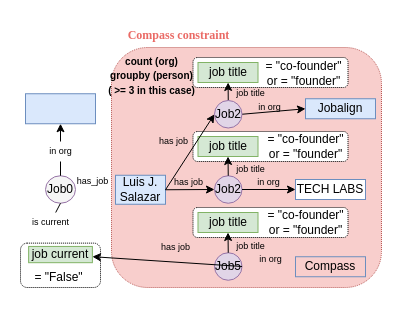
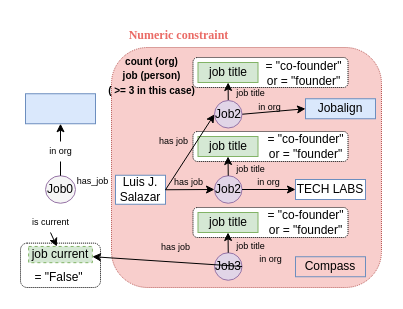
- <mxCell id="51" value="&lt;font color=&quot;#ea6b66&quot; face=&quot;Times New Roman&quot;&gt;&lt;b&gt;Compass constraint&lt;/b&gt;&lt;/font&gt;" style="text;html=1;strokeColor=none;fillColor=none;align=center;verticalAlign=middle;whiteSpace=wrap;rounded=0;" vertex="1" parent="1"><mxGeometry x="120.5" y="20" width="114.5" height="30" as="geometry" /></mxCell>
+ <mxCell id="51" value="&lt;font color=&quot;#ea6b66&quot; face=&quot;Times New Roman&quot;&gt;&lt;b&gt;Numeric constraint&lt;/b&gt;&lt;/font&gt;" style="text;html=1;strokeColor=none;fillColor=none;align=center;verticalAlign=middle;whiteSpace=wrap;rounded=0;" vertex="1" parent="1"><mxGeometry x="120.5" y="20" width="114.5" height="30" as="geometry" /></mxCell>
- <mxCell id="31" value="&lt;font style=&quot;font-size: 10px;&quot;&gt;&lt;b&gt;count (org)&lt;br&gt;groupby (person)&lt;br&gt;( &amp;gt;= 3 in this case)&lt;/b&gt;&lt;/font&gt;" style="text;html=1;align=center;verticalAlign=middle;resizable=0;points=[];autosize=1;strokeColor=none;fillColor=none;fontSize=12;" parent="1" vertex="1"><mxGeometry x="95.5" y="45" width="110" height="60" as="geometry" /></mxCell>
+ <mxCell id="31" value="&lt;font style=&quot;font-size: 10px;&quot;&gt;&lt;b&gt;count (org)&lt;br&gt;job (person)&lt;br&gt;( &amp;gt;= 3 in this case)&lt;/b&gt;&lt;/font&gt;" style="text;html=1;align=center;verticalAlign=middle;resizable=0;points=[];autosize=1;strokeColor=none;fillColor=none;fontSize=12;" parent="1" vertex="1"><mxGeometry x="95.5" y="45" width="110" height="60" as="geometry" /></mxCell>
- <mxCell id="32" value="&lt;font style=&quot;font-size: 12px;&quot;&gt;Luis J.&lt;br&gt;Salazar&lt;/font&gt;" style="rounded=0;whiteSpace=wrap;html=1;fillColor=#dae8fc;strokeColor=#6c8ebf;" parent="1" vertex="1"><mxGeometry x="115" y="174.75" width="50" height="29" as="geometry" /></mxCell>
+ <mxCell id="32" value="&lt;font style=&quot;font-size: 12px;&quot;&gt;Luis J.&lt;br&gt;Salazar&lt;/font&gt;" style="rounded=0;whiteSpace=wrap;html=1;fillColor=#ffffff;strokeColor=#6c8ebf;" parent="1" vertex="1"><mxGeometry x="115" y="174.75" width="50" height="29" as="geometry" /></mxCell>
- <mxCell id="50" value="" style="endArrow=none;html=1;rounded=0;fontSize=12;exitX=0.5;exitY=1;exitDx=0;exitDy=0;" parent="1" source="10" target="49" edge="1"><mxGeometry width="50" height="50" relative="1" as="geometry"><mxPoint x="60" y="202.75" as="sourcePoint" /><mxPoint x="60.004" y="245.94" as="targetPoint" /></mxGeometry></mxCell>
+ <mxCell id="37" value="" style="endArrow=classic;html=1;rounded=0;fontSize=12;exitX=0.5;exitY=1;exitDx=0;exitDy=0;startArrow=none;" parent="1" source="49" target="8" edge="1"><mxGeometry width="50" height="50" relative="1" as="geometry"><mxPoint x="135" y="207" as="sourcePoint" /><mxPoint x="185" y="157" as="targetPoint" /></mxGeometry></mxCell>
- <mxCell id="8" value="&lt;font style=&quot;font-size: 12px;&quot;&gt;job current&lt;/font&gt;" style="rounded=0;whiteSpace=wrap;html=1;fontSize=10;strokeWidth=1;fillColor=#d5e8d4;strokeColor=#82b366;" parent="1" vertex="1"><mxGeometry x="28.13" y="245.94" width="63.75" height="16.25" as="geometry" /></mxCell>
+ <mxCell id="8" value="&lt;font style=&quot;font-size: 12px;&quot;&gt;job current&lt;/font&gt;" style="rounded=0;whiteSpace=wrap;html=1;fontSize=10;strokeWidth=1;fillColor=#d5e8d4;strokeColor=#82b366;dashed=1;" parent="1" vertex="1"><mxGeometry x="28.13" y="245.94" width="63.75" height="16.25" as="geometry" /></mxCell>
- <mxCell id="13" value="Job5" style="ellipse;whiteSpace=wrap;html=1;fillColor=#e1d5e7;strokeColor=#9673a6;" parent="1" vertex="1"><mxGeometry x="214" y="252.25" width="27.5" height="27.5" as="geometry" /></mxCell>
+ <mxCell id="13" value="Job3" style="ellipse;whiteSpace=wrap;html=1;fillColor=#e1d5e7;strokeColor=#9673a6;" parent="1" vertex="1"><mxGeometry x="214" y="252.25" width="27.5" height="27.5" as="geometry" /></mxCell>
